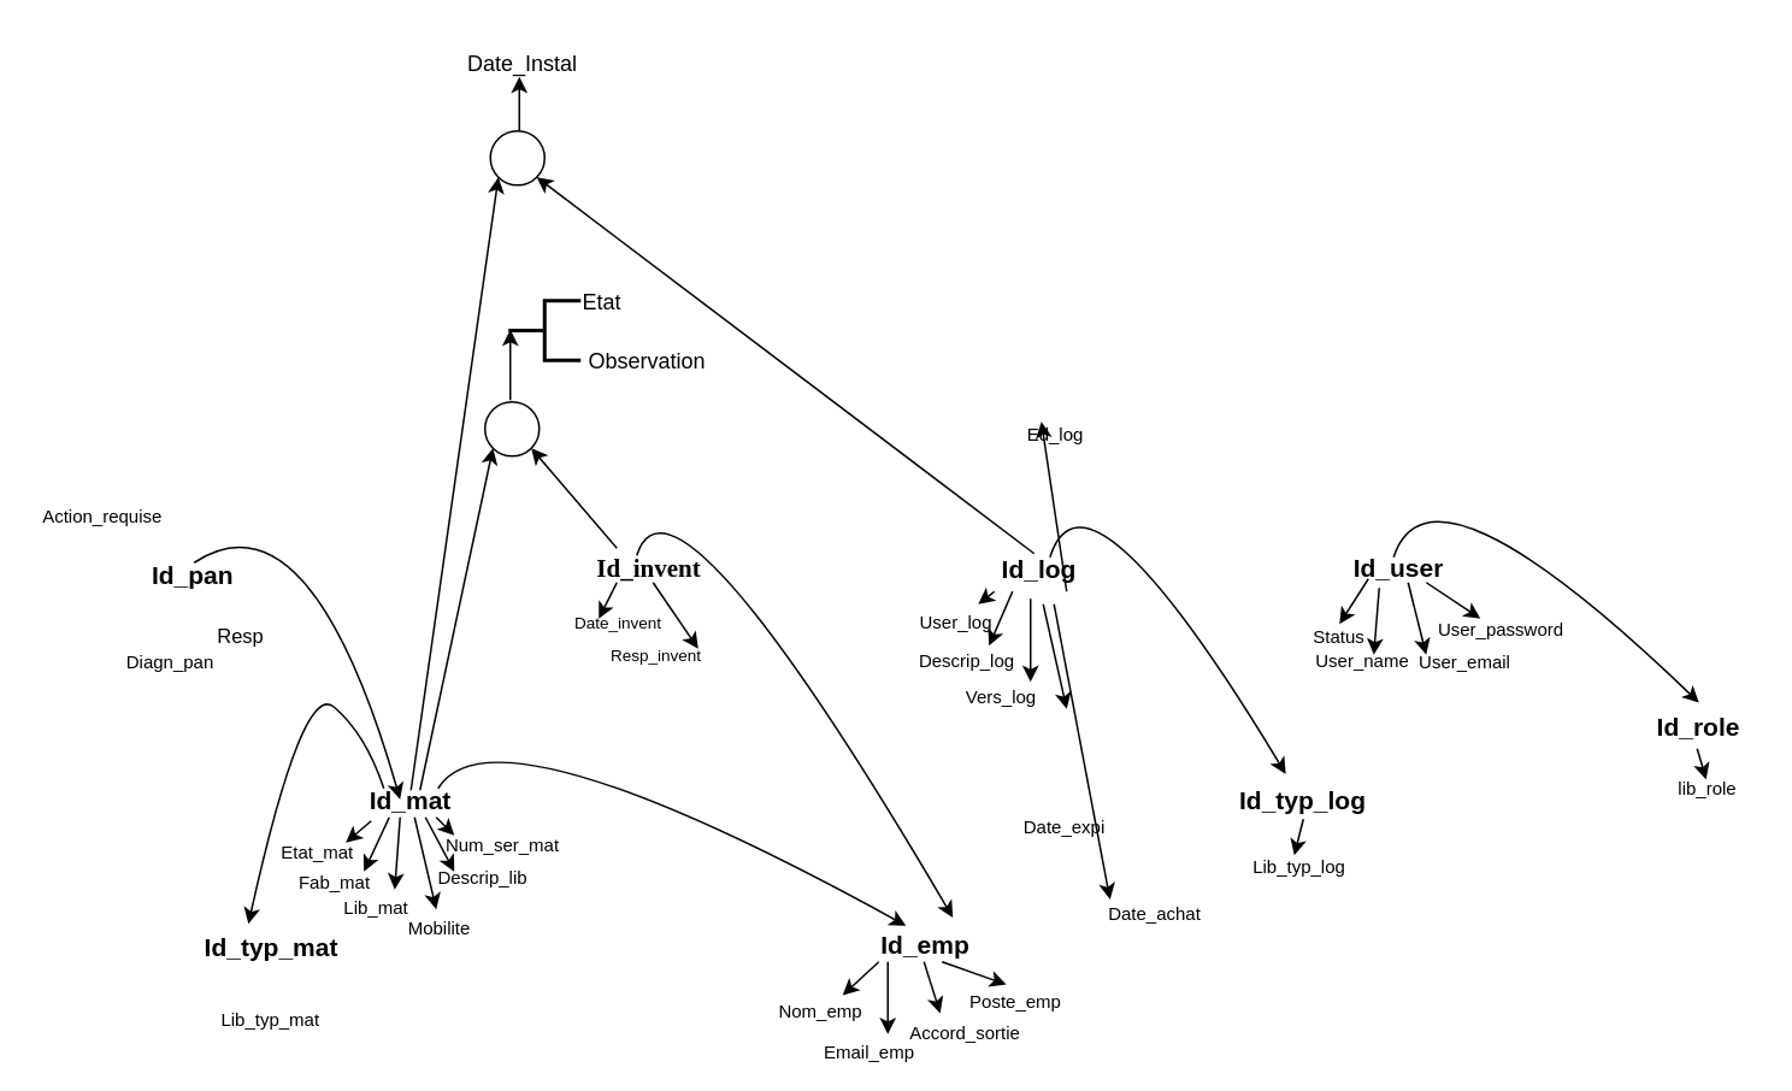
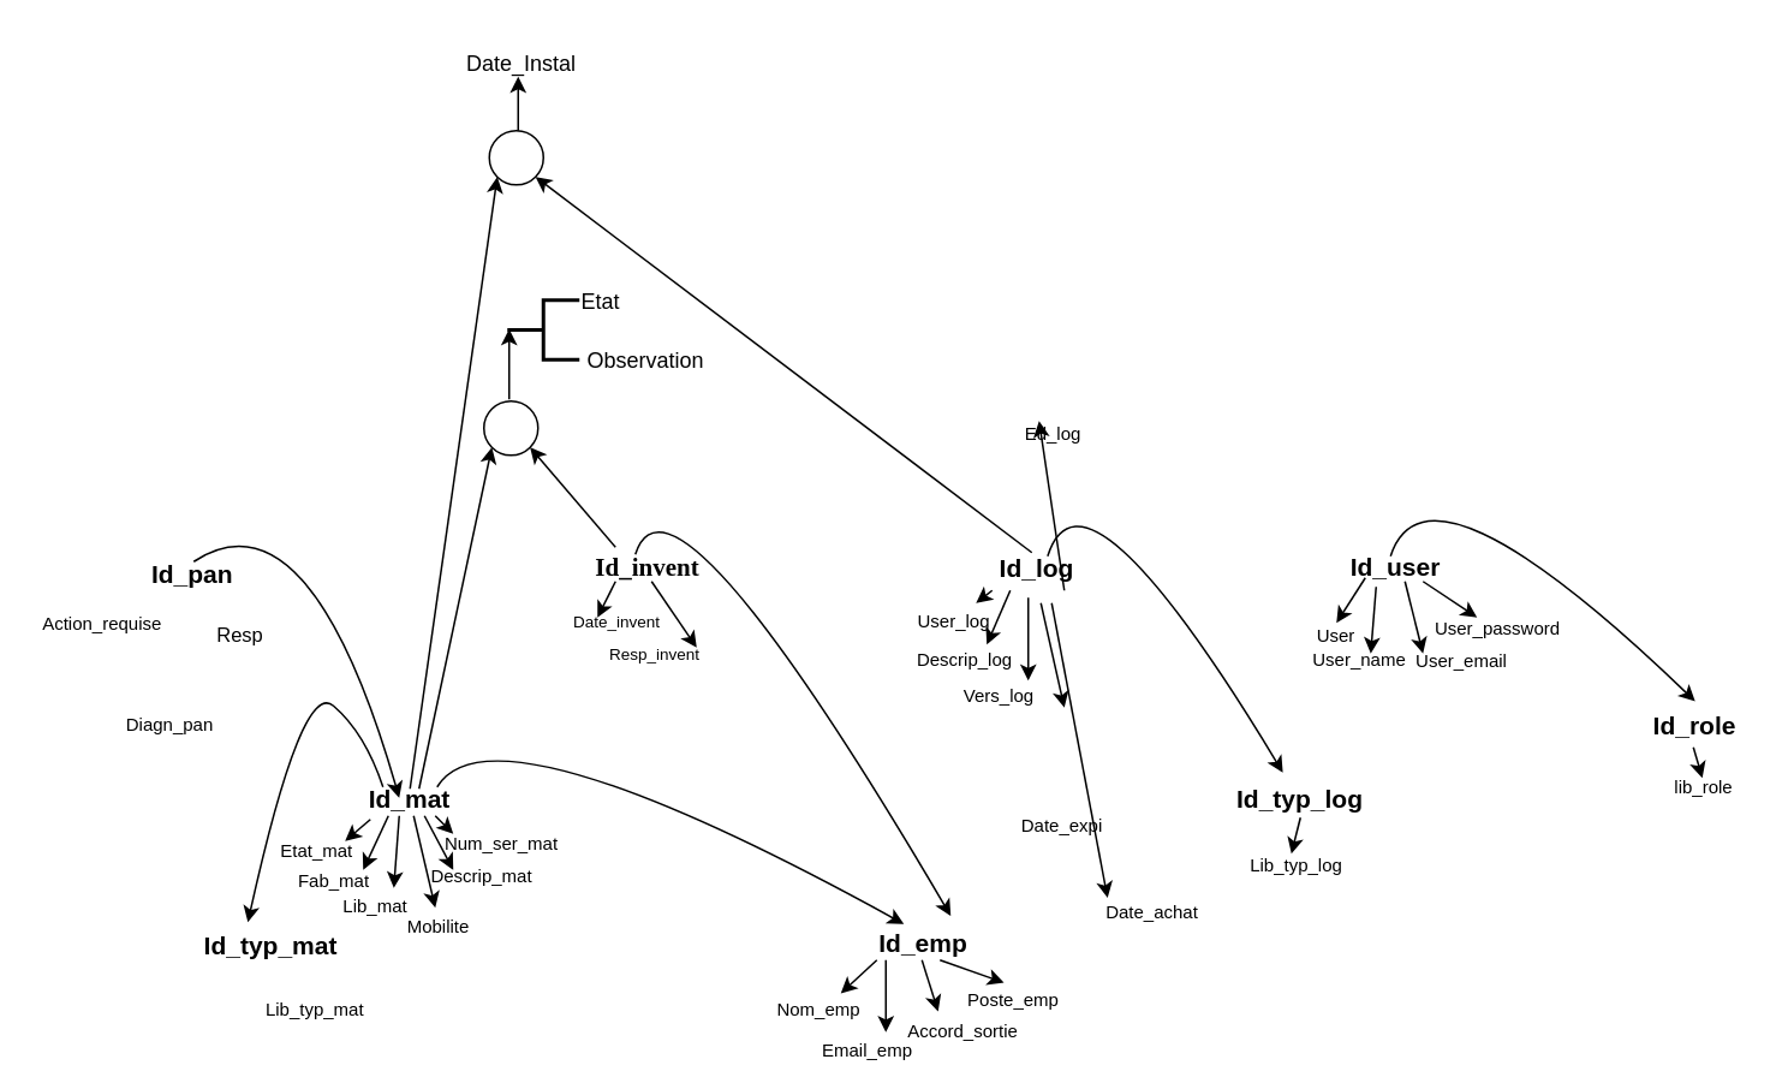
- <mxCell id="12" value="&lt;font style=&quot;font-size: 10px;&quot;&gt;Action_requise&lt;/font&gt;" style="text;html=1;strokeColor=none;fillColor=none;align=center;verticalAlign=middle;whiteSpace=wrap;rounded=0;" parent="1" vertex="1"><mxGeometry x="20" y="276" width="73" height="18" as="geometry" /></mxCell>
+ <mxCell id="12" value="&lt;font style=&quot;font-size: 10px;&quot;&gt;Action_requise&lt;/font&gt;" style="text;html=1;strokeColor=none;fillColor=none;align=center;verticalAlign=middle;whiteSpace=wrap;rounded=0;" parent="1" vertex="1"><mxGeometry x="20" y="336" width="73" height="18" as="geometry" /></mxCell>
- <mxCell id="56" value="&lt;font style=&quot;font-size: 10px;&quot;&gt;Status&lt;/font&gt;" style="text;html=1;strokeColor=none;fillColor=none;align=center;verticalAlign=middle;whiteSpace=wrap;rounded=0;" parent="1" vertex="1"><mxGeometry x="729" y="345" width="24" height="13" as="geometry" /></mxCell>
+ <mxCell id="56" value="&lt;font style=&quot;font-size: 10px;&quot;&gt;User&lt;/font&gt;" style="text;html=1;strokeColor=none;fillColor=none;align=center;verticalAlign=middle;whiteSpace=wrap;rounded=0;" parent="1" vertex="1"><mxGeometry x="729" y="345" width="24" height="13" as="geometry" /></mxCell>
- <mxCell id="40" value="&lt;font style=&quot;font-size: 10px;&quot;&gt;Diagn_pan&lt;/font&gt;" style="text;html=1;strokeColor=none;fillColor=none;align=center;verticalAlign=middle;whiteSpace=wrap;rounded=0;" parent="1" vertex="1"><mxGeometry x="64" y="357" width="60" height="18" as="geometry" /></mxCell>
+ <mxCell id="40" value="&lt;font style=&quot;font-size: 10px;&quot;&gt;Diagn_pan&lt;/font&gt;" style="text;html=1;strokeColor=none;fillColor=none;align=center;verticalAlign=middle;whiteSpace=wrap;rounded=0;" parent="1" vertex="1"><mxGeometry x="64" y="392" width="60" height="18" as="geometry" /></mxCell>
- <mxCell id="31" value="&lt;p style=&quot;text-indent:-18.0pt;mso-list:l0 level1 lfo1&quot; class=&quot;MsoListParagraph&quot;&gt;&lt;font style=&quot;font-size: 10px;&quot;&gt;Descrip_lib&lt;/font&gt;&lt;/p&gt;" style="text;html=1;strokeColor=none;fillColor=none;align=center;verticalAlign=middle;whiteSpace=wrap;rounded=0;" parent="1" vertex="1"><mxGeometry x="239" y="475" width="80" height="20" as="geometry" /></mxCell>
+ <mxCell id="31" value="&lt;p style=&quot;text-indent:-18.0pt;mso-list:l0 level1 lfo1&quot; class=&quot;MsoListParagraph&quot;&gt;&lt;font style=&quot;font-size: 10px;&quot;&gt;Descrip_mat&lt;/font&gt;&lt;/p&gt;" style="text;html=1;strokeColor=none;fillColor=none;align=center;verticalAlign=middle;whiteSpace=wrap;rounded=0;" parent="1" vertex="1"><mxGeometry x="239" y="475" width="80" height="20" as="geometry" /></mxCell>
- <mxCell id="39" value="&lt;font style=&quot;font-size: 10px;&quot;&gt;Lib_typ_mat&lt;/font&gt;" style="text;html=1;strokeColor=none;fillColor=none;align=center;verticalAlign=middle;whiteSpace=wrap;rounded=0;" parent="1" vertex="1"><mxGeometry x="118" y="555" width="63" height="17" as="geometry" /></mxCell>
+ <mxCell id="39" value="&lt;font style=&quot;font-size: 10px;&quot;&gt;Lib_typ_mat&lt;/font&gt;" style="text;html=1;strokeColor=none;fillColor=none;align=center;verticalAlign=middle;whiteSpace=wrap;rounded=0;" parent="1" vertex="1"><mxGeometry x="143" y="550" width="63" height="17" as="geometry" /></mxCell>
